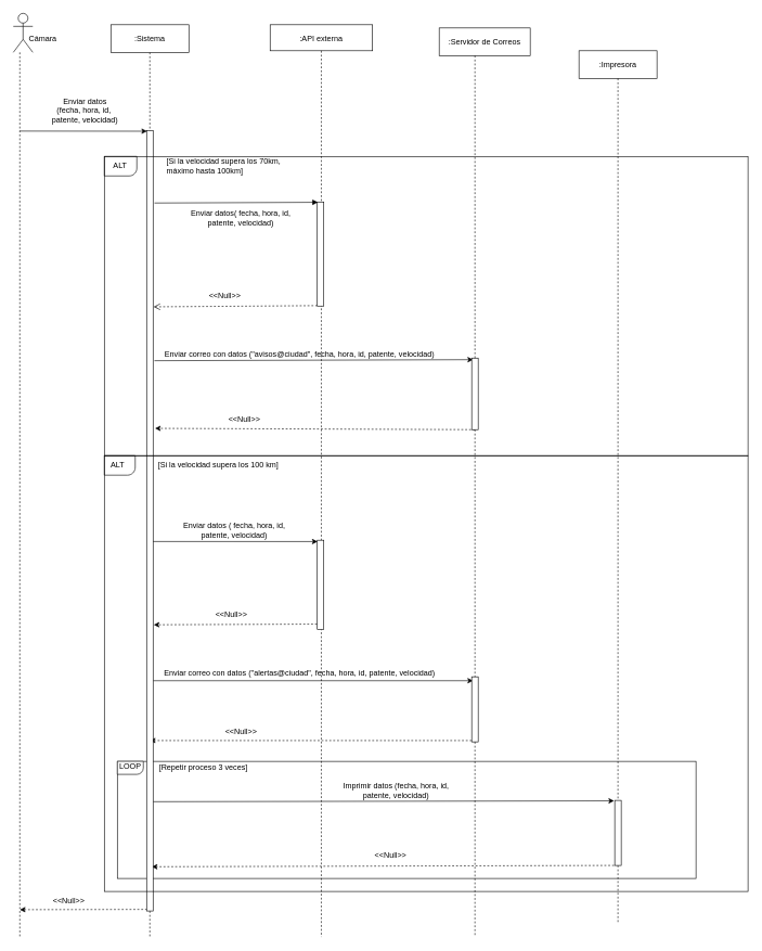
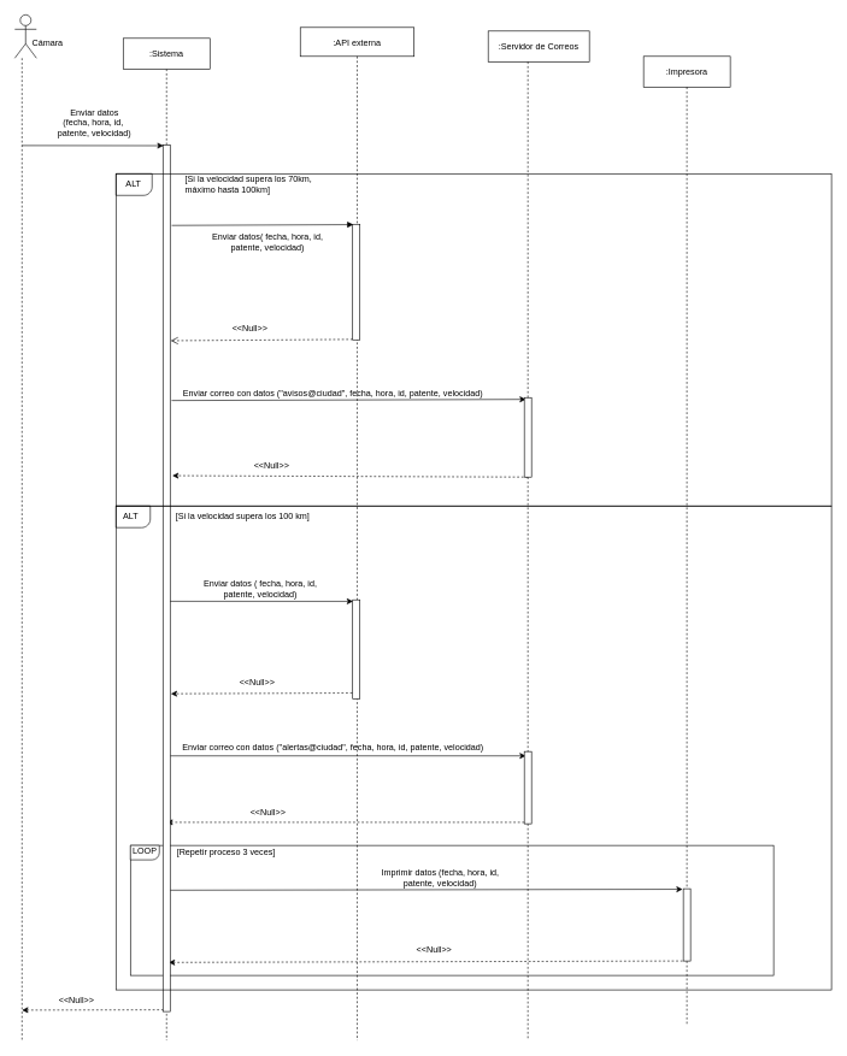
- <mxCell id="34" value=":Sistema" style="rounded=0;whiteSpace=wrap;html=1;arcSize=0;" parent="1" vertex="1"><mxGeometry x="170" y="37.5" width="120" height="42.5" as="geometry" /></mxCell>
+ <mxCell id="34" value=":Sistema" style="rounded=0;whiteSpace=wrap;html=1;arcSize=0;" parent="1" vertex="1"><mxGeometry x="170" y="52.5" width="120" height="42.5" as="geometry" /></mxCell>
